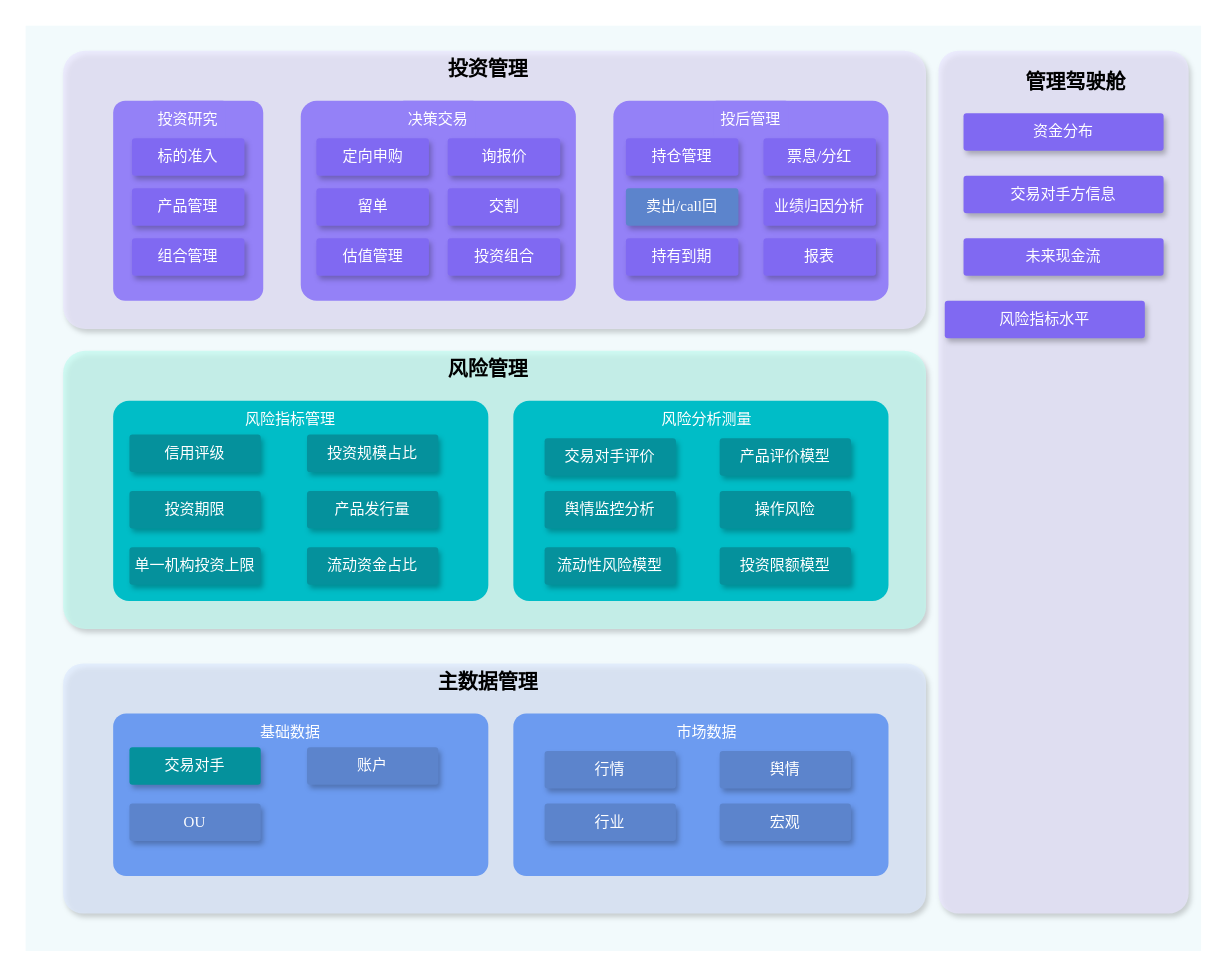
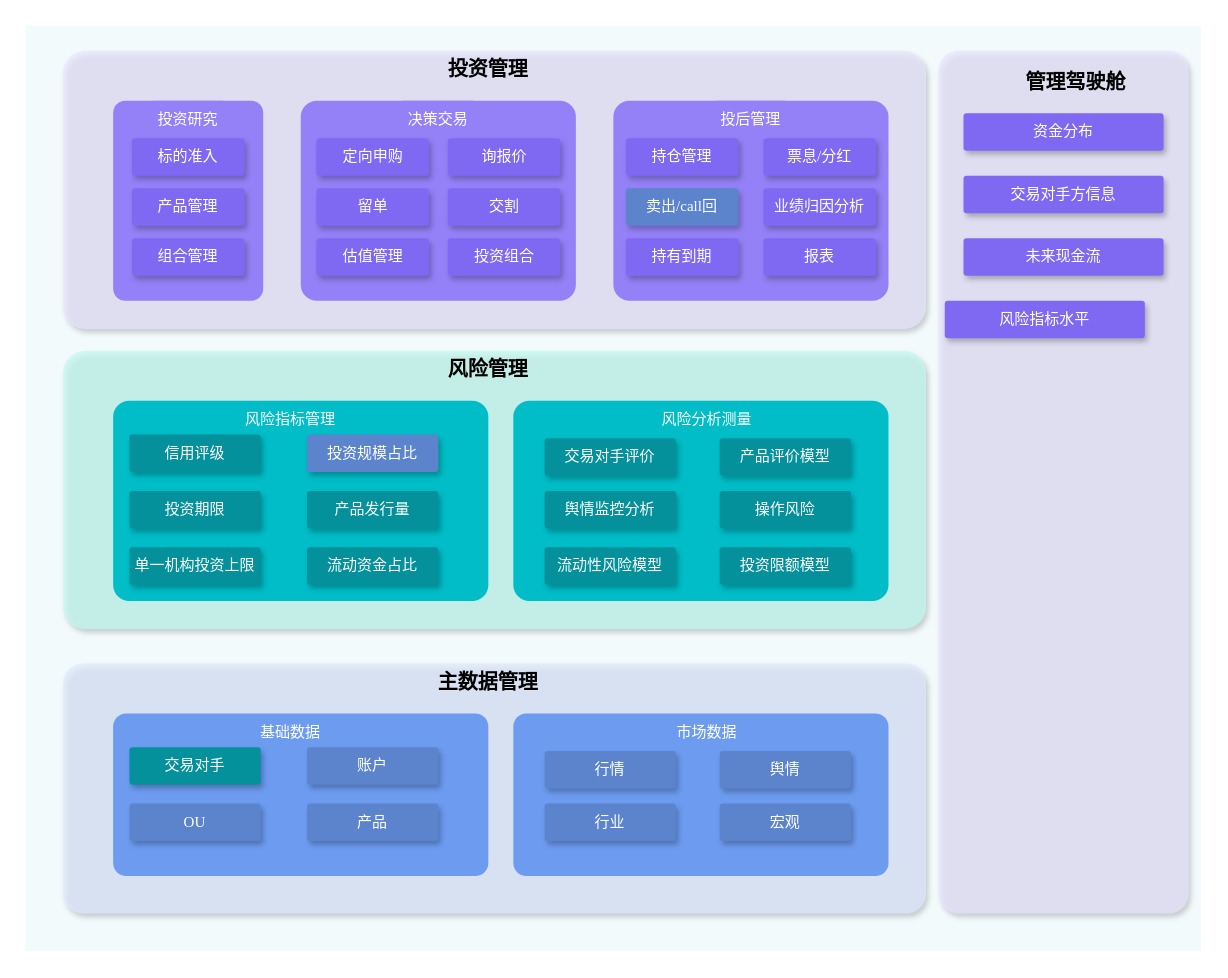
- <mxCell id="30" value="投资规模占比" style="rounded=1;whiteSpace=wrap;html=1;shadow=1;glass=0;fontFamily=阿里巴巴普惠体 Medium;fontColor=#FFFFFF;fillColor=#05919C;strokeColor=none;arcSize=8;" vertex="1" parent="1"><mxGeometry x="245" y="347" width="105" height="30" as="geometry" /></mxCell>
+ <mxCell id="30" value="投资规模占比" style="rounded=1;whiteSpace=wrap;html=1;shadow=1;glass=0;fontFamily=阿里巴巴普惠体 Medium;fontColor=#FFFFFF;fillColor=#5c84cc;strokeColor=none;arcSize=8;" vertex="1" parent="1"><mxGeometry x="245" y="347" width="105" height="30" as="geometry" /></mxCell>
+ <mxCell id="57" value="产品" style="rounded=1;whiteSpace=wrap;html=1;shadow=1;glass=0;fontFamily=阿里巴巴普惠体 Medium;fontColor=#FFFFFF;fillColor=#5C84CC;strokeColor=none;arcSize=8;" vertex="1" parent="1"><mxGeometry x="245" y="642" width="105" height="30" as="geometry" /></mxCell>
